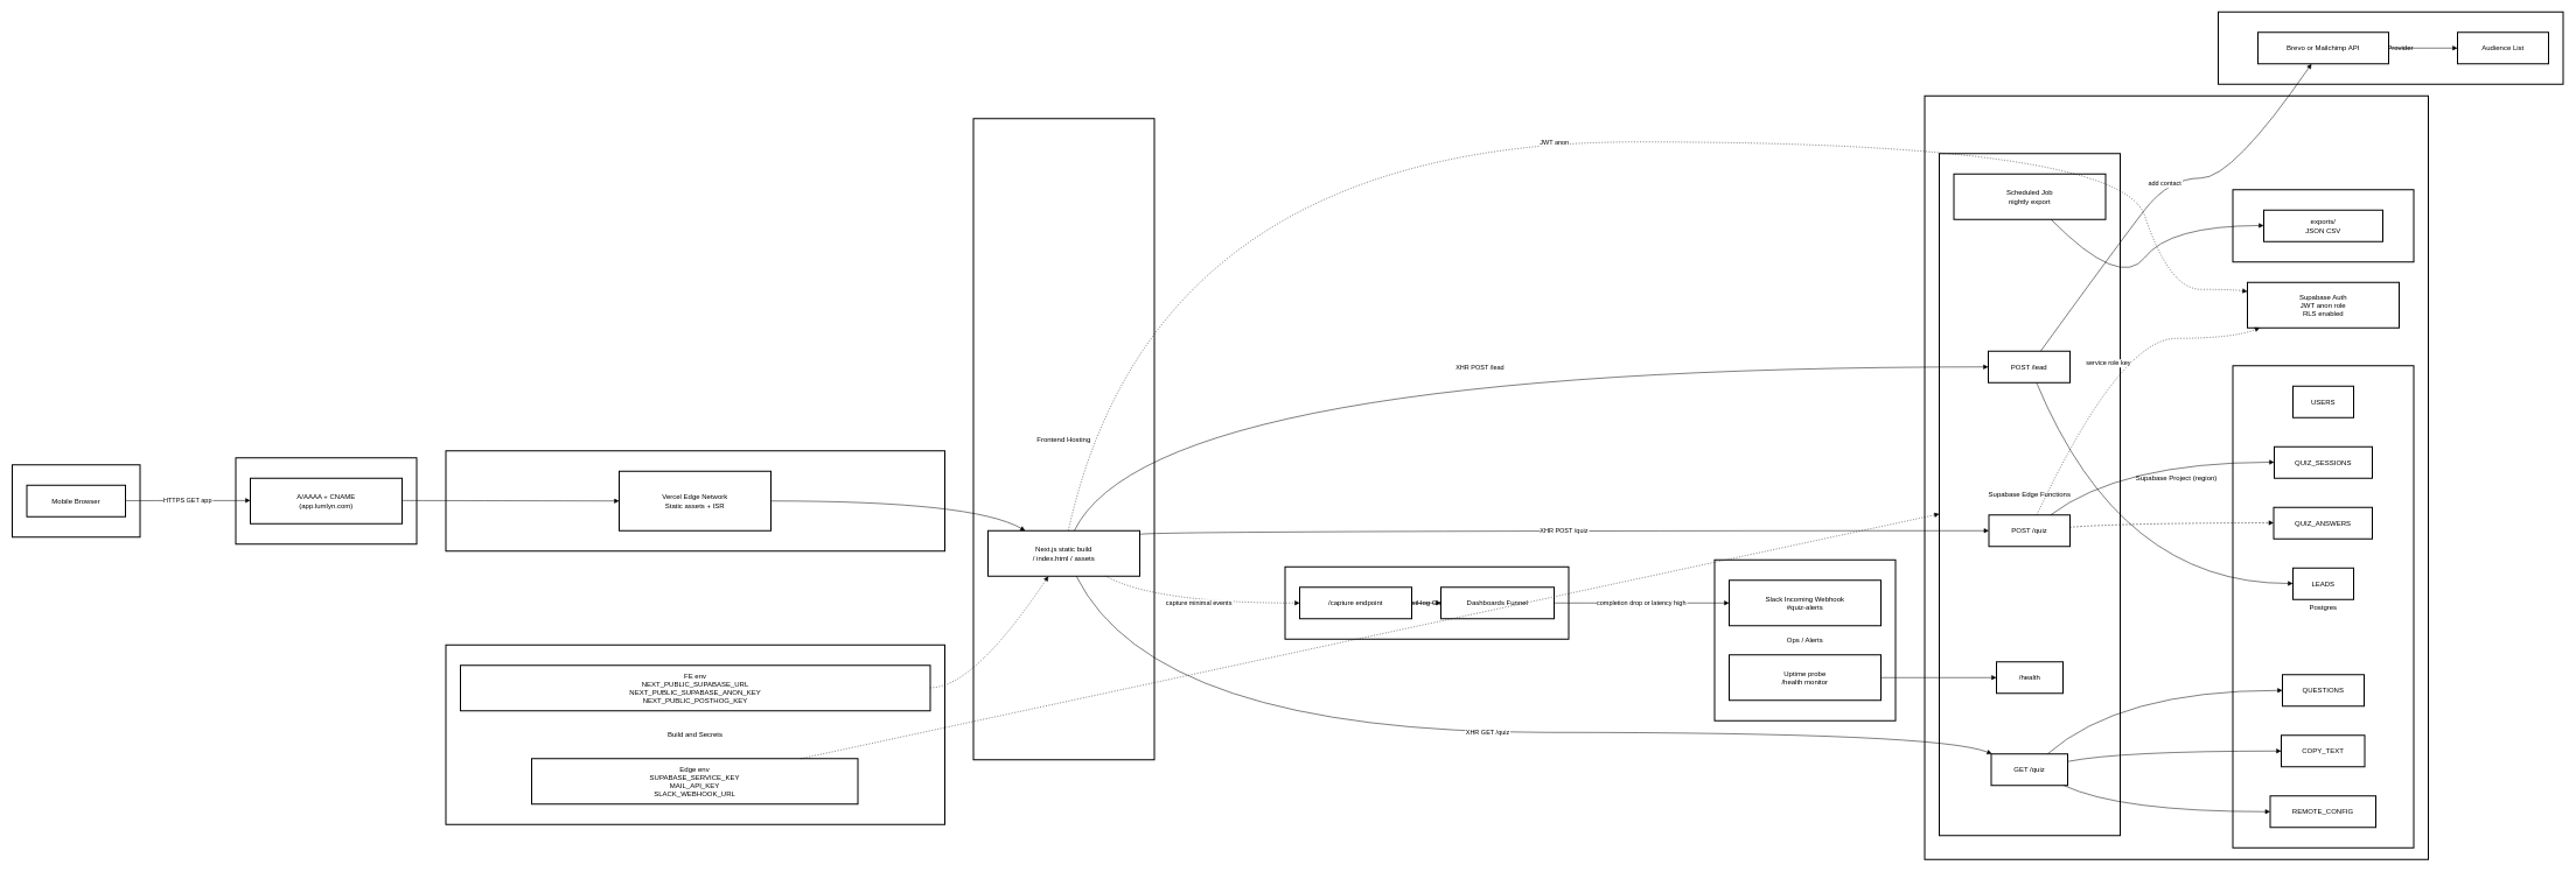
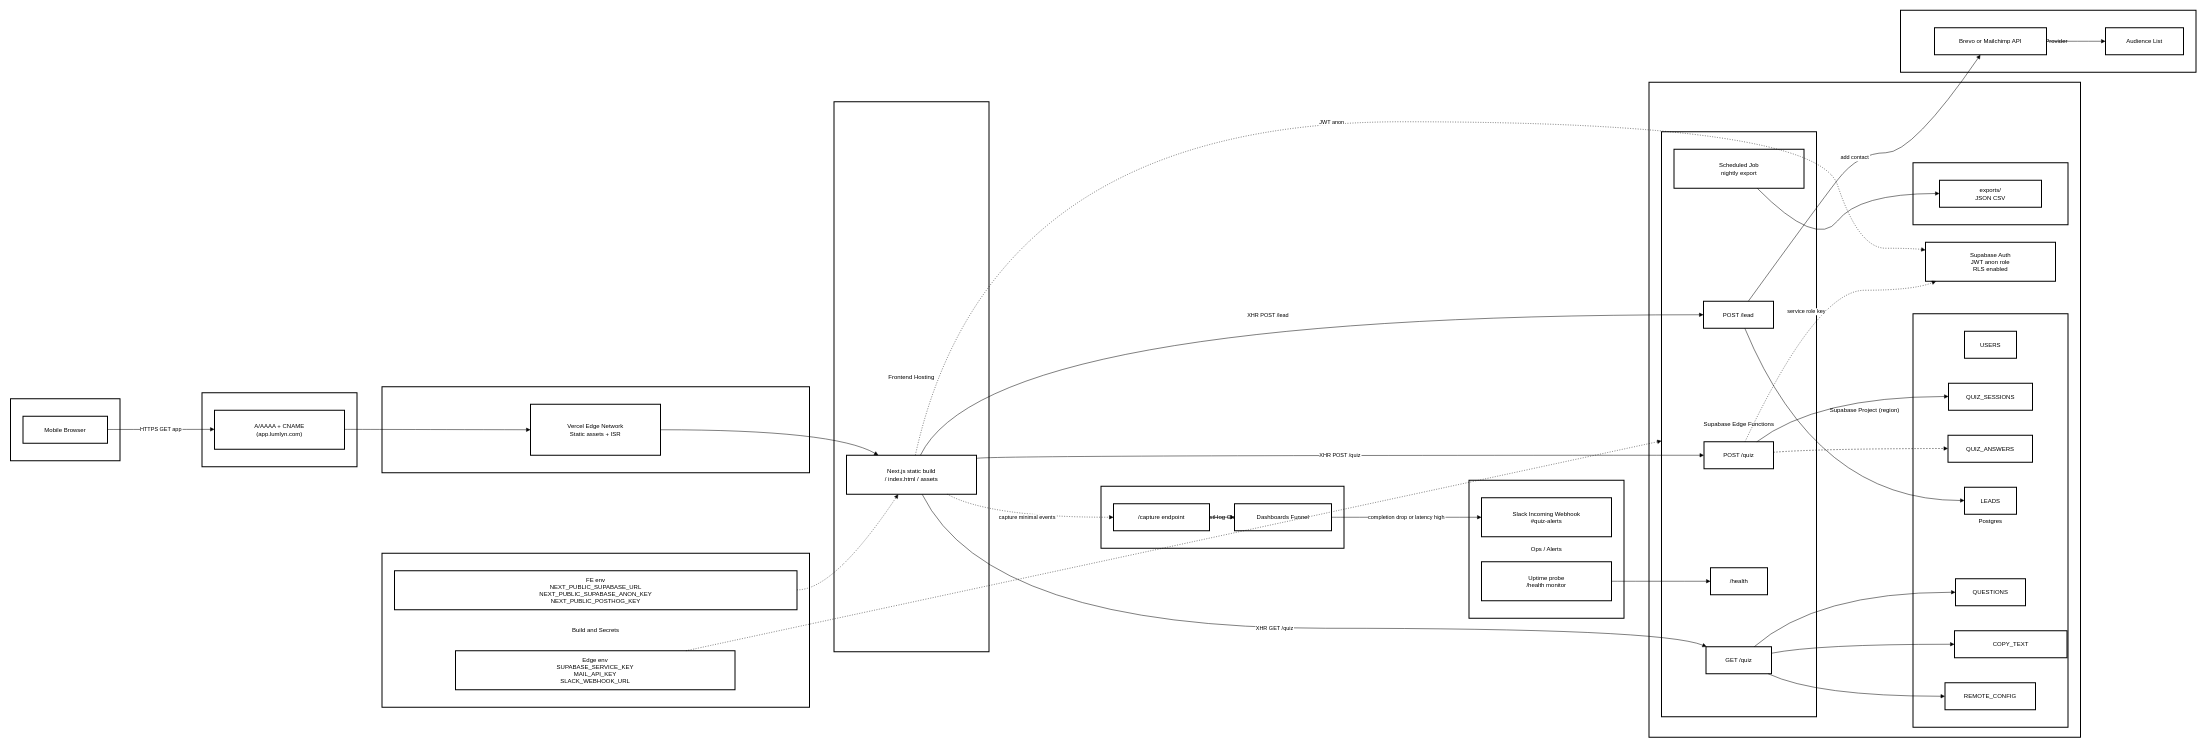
- <mxCell id="28" value="COPY_TEXT" style="whiteSpace=wrap;strokeWidth=2;" vertex="1" parent="1"><mxGeometry x="3908" y="1261" width="143" height="54" as="geometry" /></mxCell>
+ <mxCell id="28" value="COPY_TEXT" style="whiteSpace=wrap;strokeWidth=2;" vertex="1" parent="1"><mxGeometry x="3908" y="1261" width="225" height="54" as="geometry" /></mxCell>
